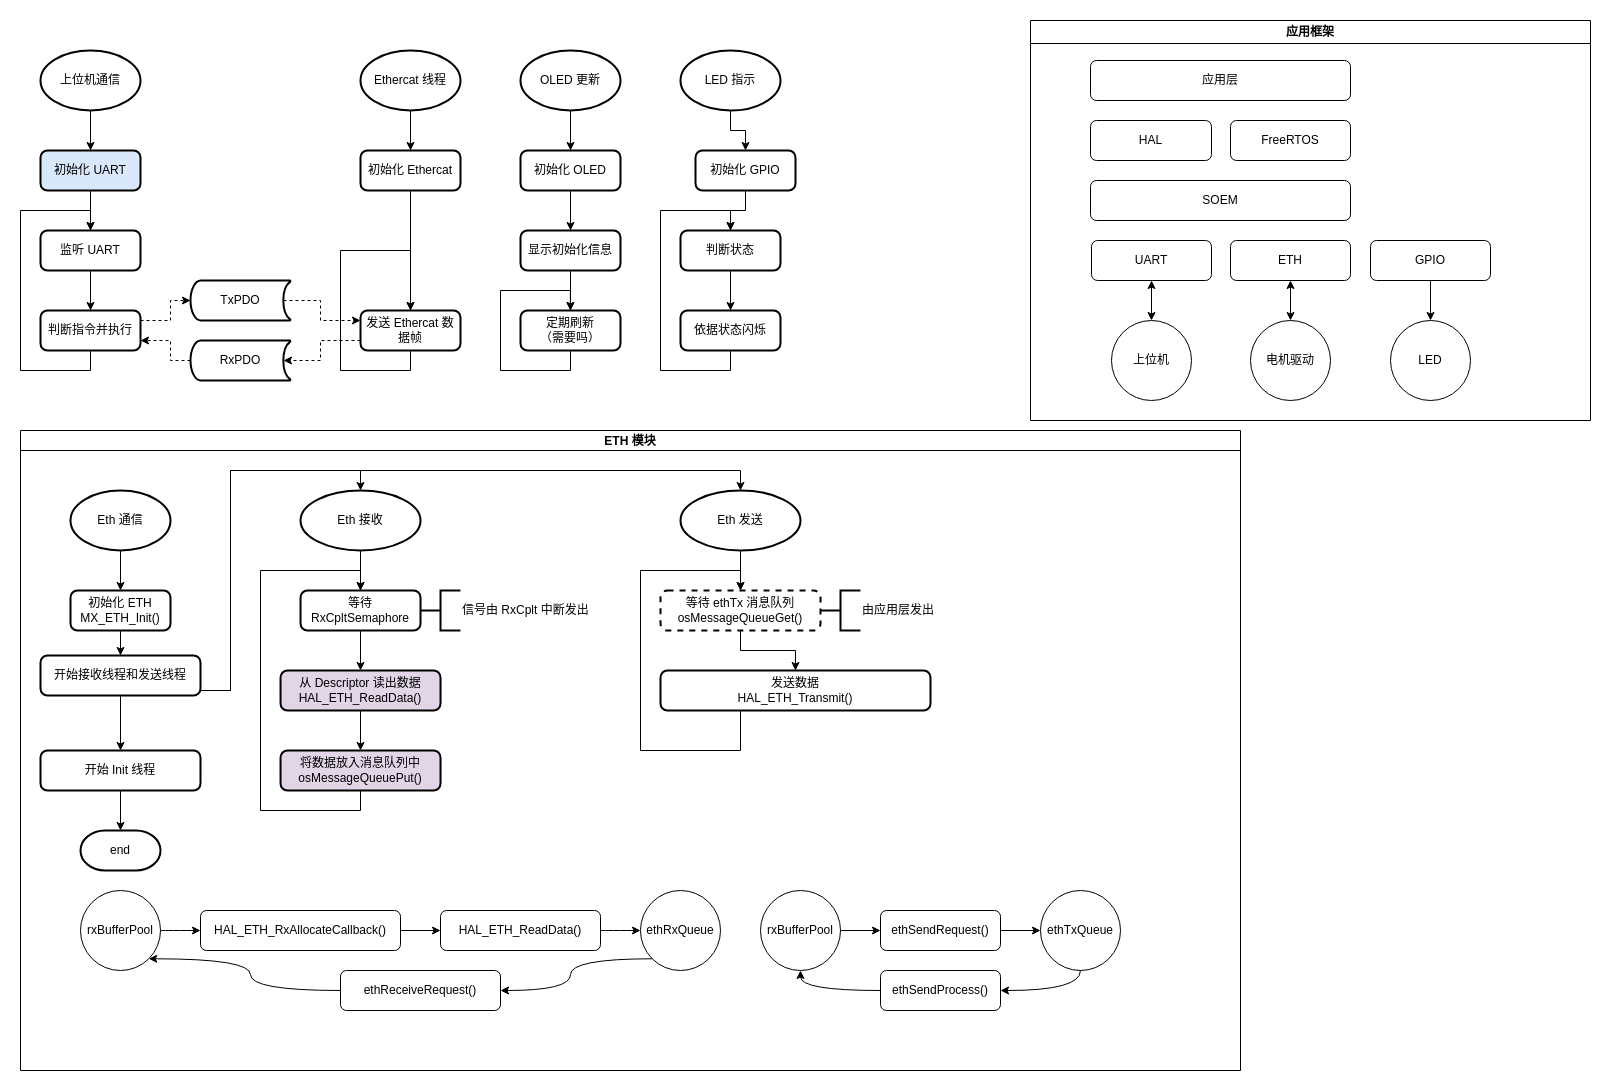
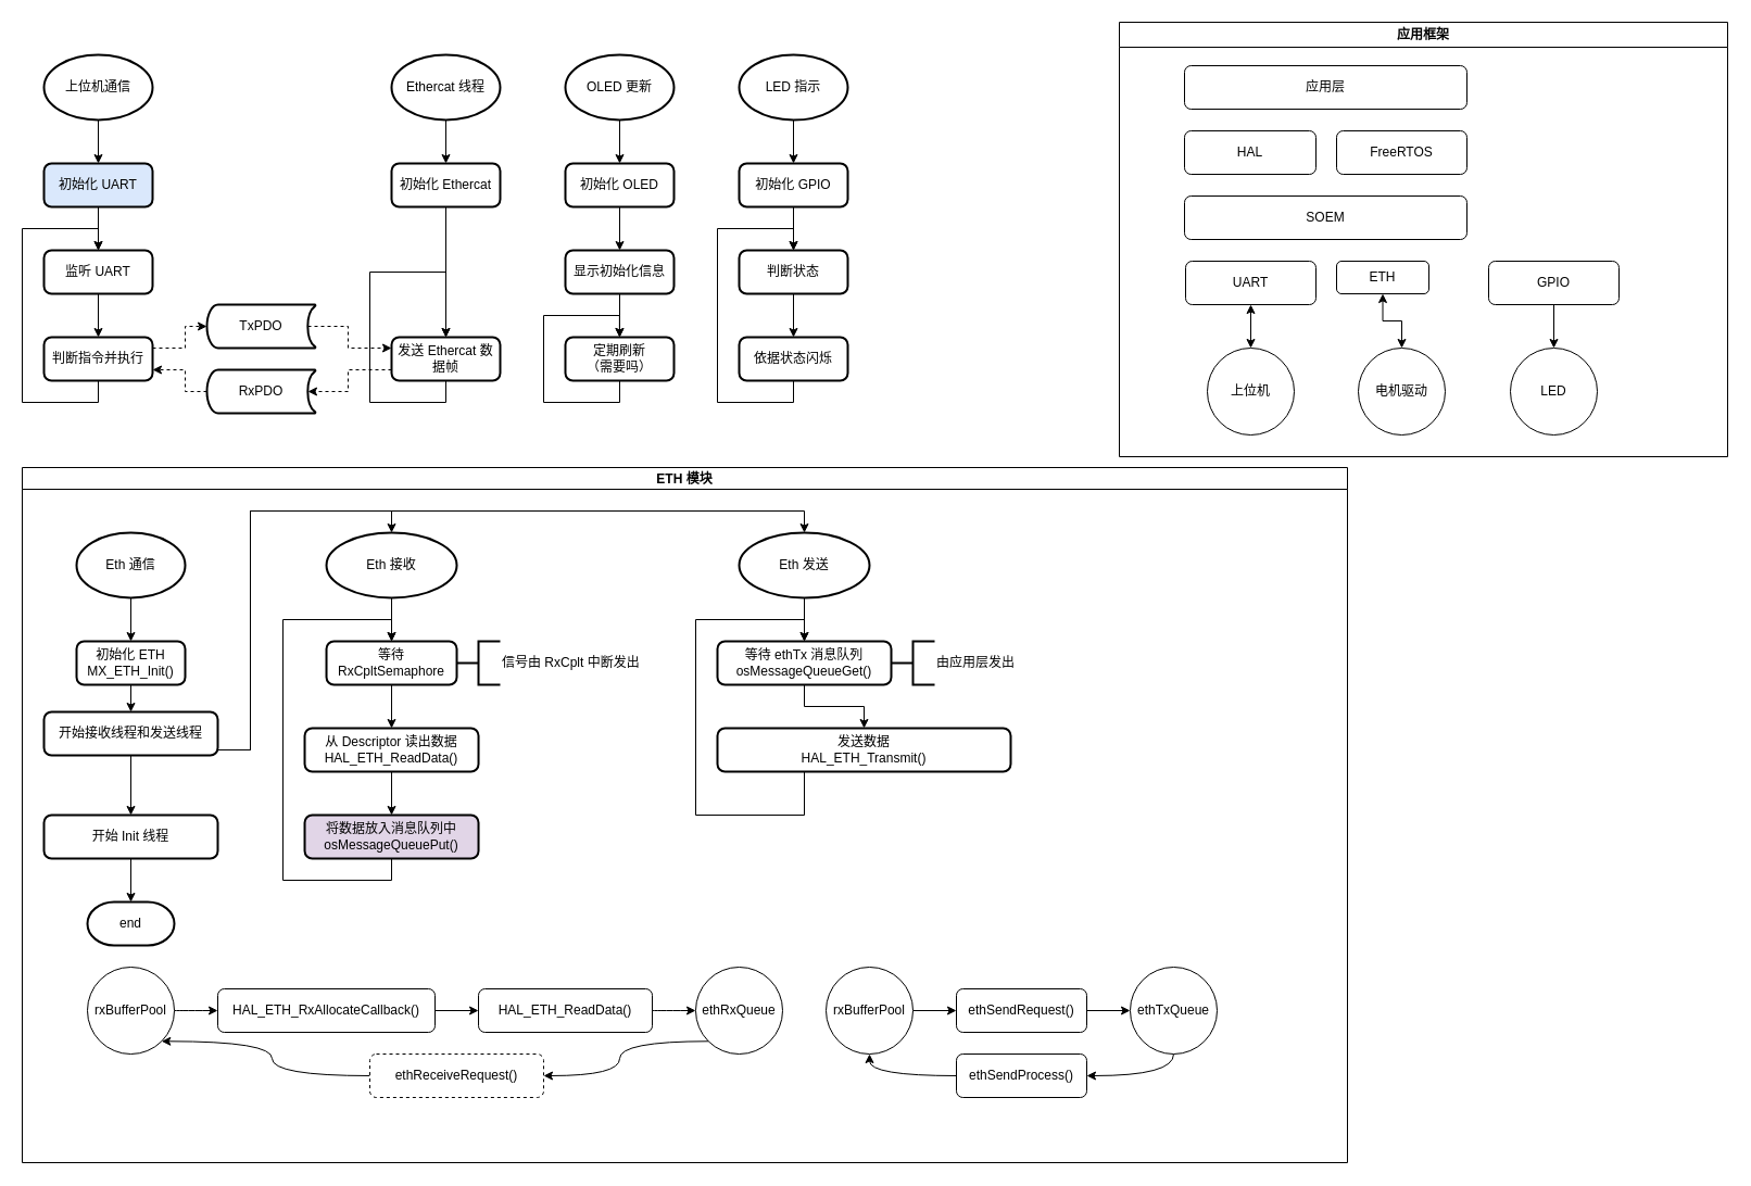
- <mxCell id="26" value="初始化 GPIO" style="rounded=1;whiteSpace=wrap;html=1;absoluteArcSize=1;arcSize=14;strokeWidth=2;" parent="1" vertex="1"><mxGeometry x="695" y="150" width="100" height="40" as="geometry" /></mxCell>
+ <mxCell id="26" value="初始化 GPIO" style="rounded=1;whiteSpace=wrap;html=1;absoluteArcSize=1;arcSize=14;strokeWidth=2;" parent="1" vertex="1"><mxGeometry x="680" y="150" width="100" height="40" as="geometry" /></mxCell>
- <mxCell id="93" value="ETH" style="rounded=1;whiteSpace=wrap;html=1;" vertex="1" parent="85"><mxGeometry x="200" y="220" width="120" height="40" as="geometry" /></mxCell>
+ <mxCell id="93" value="ETH" style="rounded=1;whiteSpace=wrap;html=1;" vertex="1" parent="85"><mxGeometry x="200" y="220" width="85" height="30" as="geometry" /></mxCell>
- <mxCell id="59" value="&lt;div&gt;等待 ethTx 消息队列&lt;/div&gt;osMessageQueueGet()" style="rounded=1;whiteSpace=wrap;html=1;absoluteArcSize=1;arcSize=14;strokeWidth=2;dashed=1;" vertex="1" parent="39"><mxGeometry x="640" y="160" width="160" height="40" as="geometry" /></mxCell>
+ <mxCell id="59" value="&lt;div&gt;等待 ethTx 消息队列&lt;/div&gt;osMessageQueueGet()" style="rounded=1;whiteSpace=wrap;html=1;absoluteArcSize=1;arcSize=14;strokeWidth=2;" vertex="1" parent="39"><mxGeometry x="640" y="160" width="160" height="40" as="geometry" /></mxCell>
- <mxCell id="52" value="从 Descriptor 读出数据&lt;br&gt;HAL_ETH_ReadData()" style="rounded=1;whiteSpace=wrap;html=1;absoluteArcSize=1;arcSize=14;strokeWidth=2;fillColor=#e1d5e7;" vertex="1" parent="39"><mxGeometry x="260.03" y="240" width="160" height="40" as="geometry" /></mxCell>
+ <mxCell id="52" value="从 Descriptor 读出数据&lt;br&gt;HAL_ETH_ReadData()" style="rounded=1;whiteSpace=wrap;html=1;absoluteArcSize=1;arcSize=14;strokeWidth=2;" vertex="1" parent="39"><mxGeometry x="260.03" y="240" width="160" height="40" as="geometry" /></mxCell>
- <mxCell id="76" value="ethReceiveRequest()" style="rounded=1;whiteSpace=wrap;html=1;" vertex="1" parent="39"><mxGeometry x="320" y="540" width="160" height="40" as="geometry" /></mxCell>
+ <mxCell id="76" value="ethReceiveRequest()" style="rounded=1;whiteSpace=wrap;html=1;dashed=1;" vertex="1" parent="39"><mxGeometry x="320" y="540" width="160" height="40" as="geometry" /></mxCell>
